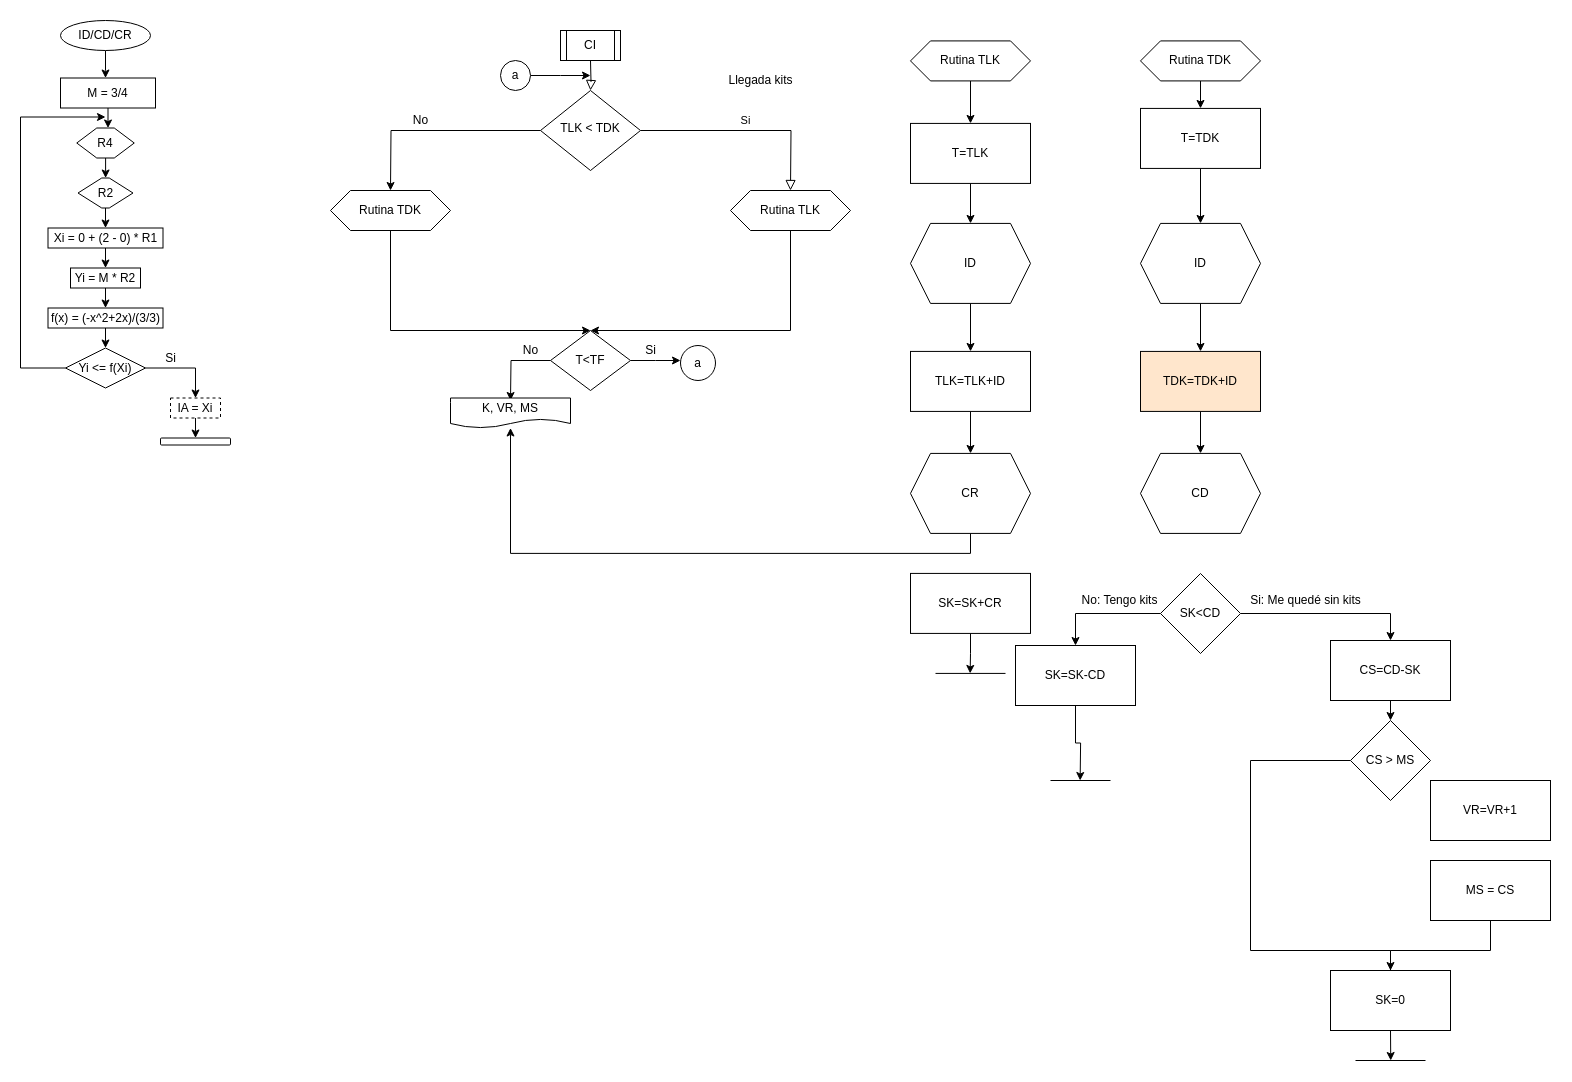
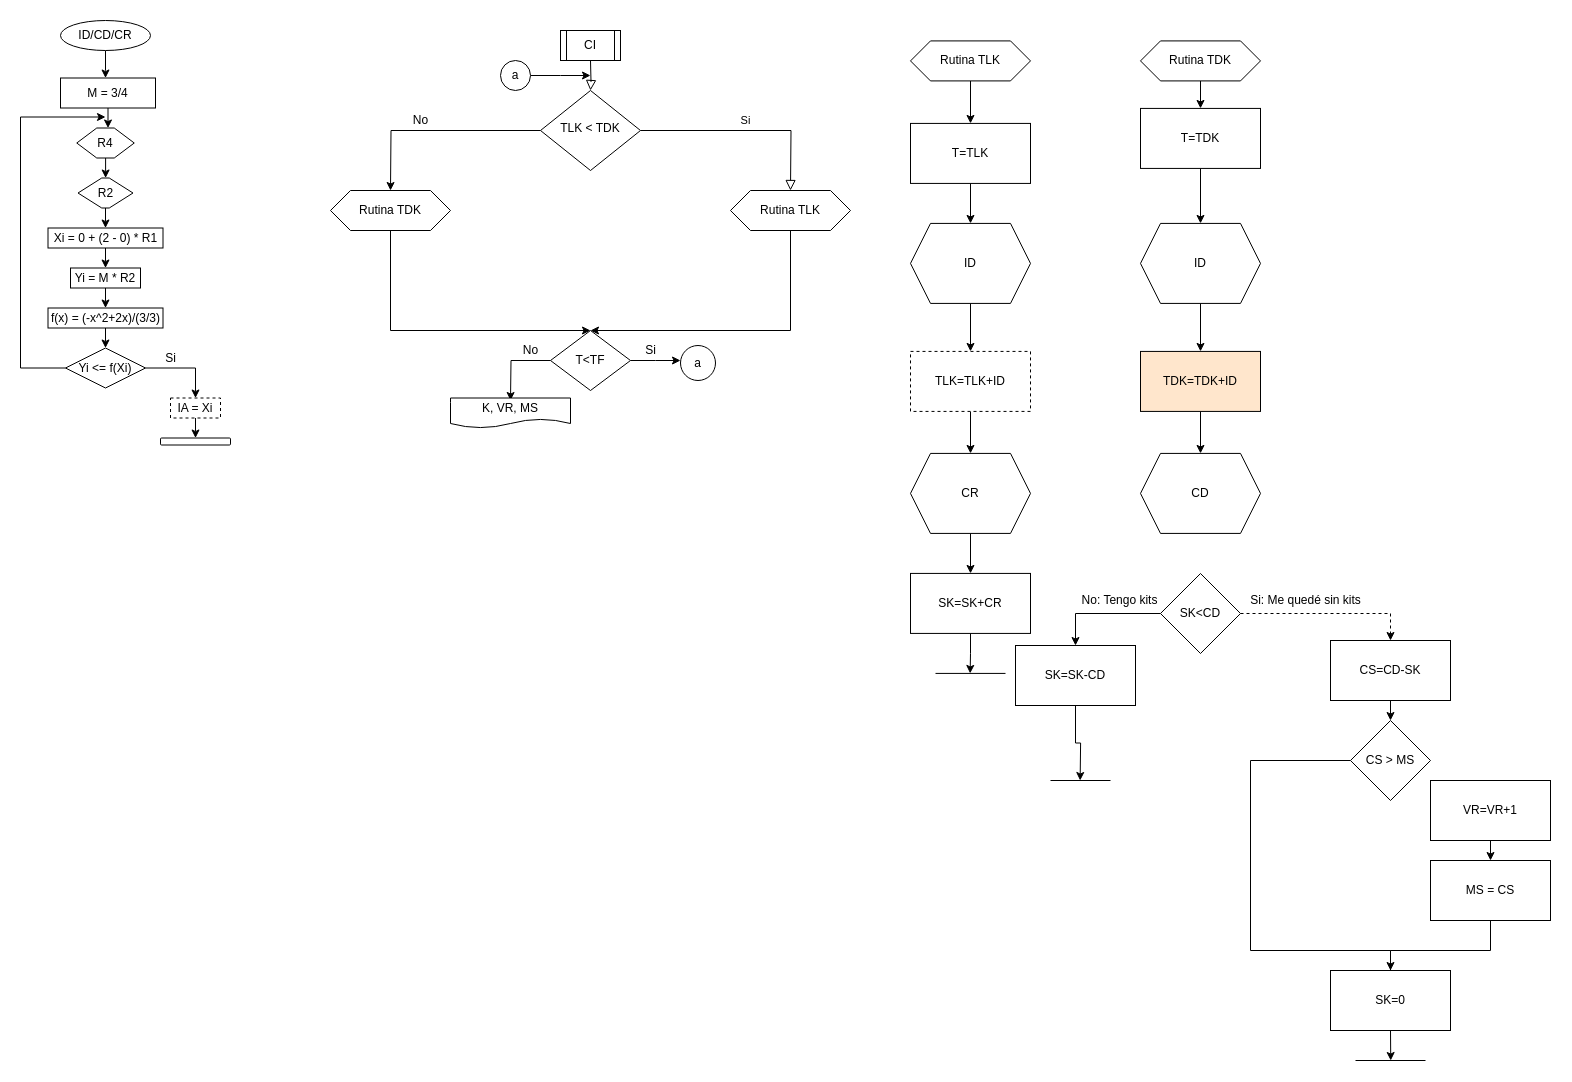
- <mxCell id="42" value="Llegada kits" style="text;html=1;align=center;verticalAlign=middle;resizable=0;points=[];autosize=1;strokeColor=none;fillColor=none;" vertex="1" parent="1"><mxGeometry x="720" y="70" width="80" height="20" as="geometry" /></mxCell>
- <mxCell id="50" value="TLK=TLK+ID" style="rounded=0;whiteSpace=wrap;html=1;" vertex="1" parent="1"><mxGeometry x="910" y="350.92" width="120" height="60" as="geometry" /></mxCell>
+ <mxCell id="50" value="TLK=TLK+ID" style="rounded=0;whiteSpace=wrap;html=1;dashed=1;" vertex="1" parent="1"><mxGeometry x="910" y="350.92" width="120" height="60" as="geometry" /></mxCell>
- <mxCell id="51" style="edgeStyle=orthogonalEdgeStyle;rounded=0;orthogonalLoop=1;jettySize=auto;html=1;exitX=0.5;exitY=1;exitDx=0;exitDy=0;" edge="1" parent="1" source="52" target="37"><mxGeometry relative="1" as="geometry" /></mxCell>
+ <mxCell id="51" style="edgeStyle=orthogonalEdgeStyle;rounded=0;orthogonalLoop=1;jettySize=auto;html=1;exitX=0.5;exitY=1;exitDx=0;exitDy=0;entryX=0.5;entryY=0;entryDx=0;entryDy=0;" edge="1" parent="1" source="52" target="54"><mxGeometry relative="1" as="geometry" /></mxCell>
- <mxCell id="65" style="edgeStyle=orthogonalEdgeStyle;rounded=0;orthogonalLoop=1;jettySize=auto;html=1;exitX=1;exitY=0.5;exitDx=0;exitDy=0;entryX=0.5;entryY=0;entryDx=0;entryDy=0;" edge="1" parent="1" source="67" target="69"><mxGeometry relative="1" as="geometry" /></mxCell>
+ <mxCell id="65" style="edgeStyle=orthogonalEdgeStyle;rounded=0;orthogonalLoop=1;jettySize=auto;html=1;exitX=1;exitY=0.5;exitDx=0;exitDy=0;entryX=0.5;entryY=0;entryDx=0;entryDy=0;dashed=1;" edge="1" parent="1" source="67" target="69"><mxGeometry relative="1" as="geometry" /></mxCell>
+ <mxCell id="80" style="edgeStyle=orthogonalEdgeStyle;rounded=0;orthogonalLoop=1;jettySize=auto;html=1;exitX=0.5;exitY=1;exitDx=0;exitDy=0;entryX=0.5;entryY=0;entryDx=0;entryDy=0;" edge="1" parent="1" source="81" target="77"><mxGeometry relative="1" as="geometry" /></mxCell>
